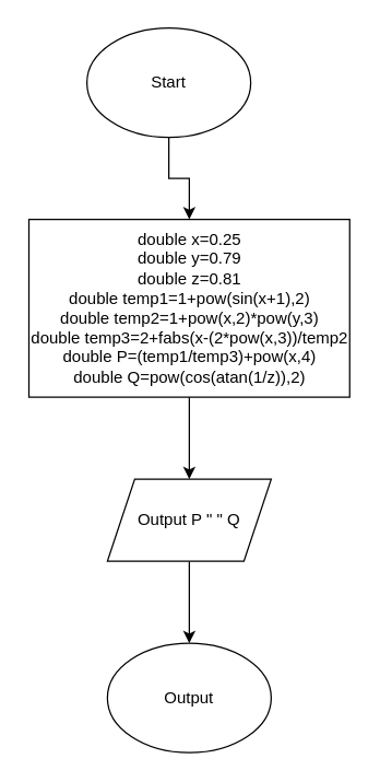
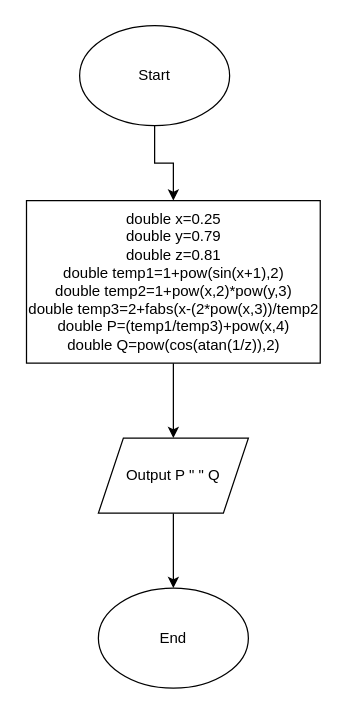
- <mxCell id="8" value="Output" style="ellipse;whiteSpace=wrap;html=1;" vertex="1" parent="1"><mxGeometry x="78" y="470" width="120" height="80" as="geometry" /></mxCell>
+ <mxCell id="8" value="End" style="ellipse;whiteSpace=wrap;html=1;" vertex="1" parent="1"><mxGeometry x="78" y="470" width="120" height="80" as="geometry" /></mxCell>
